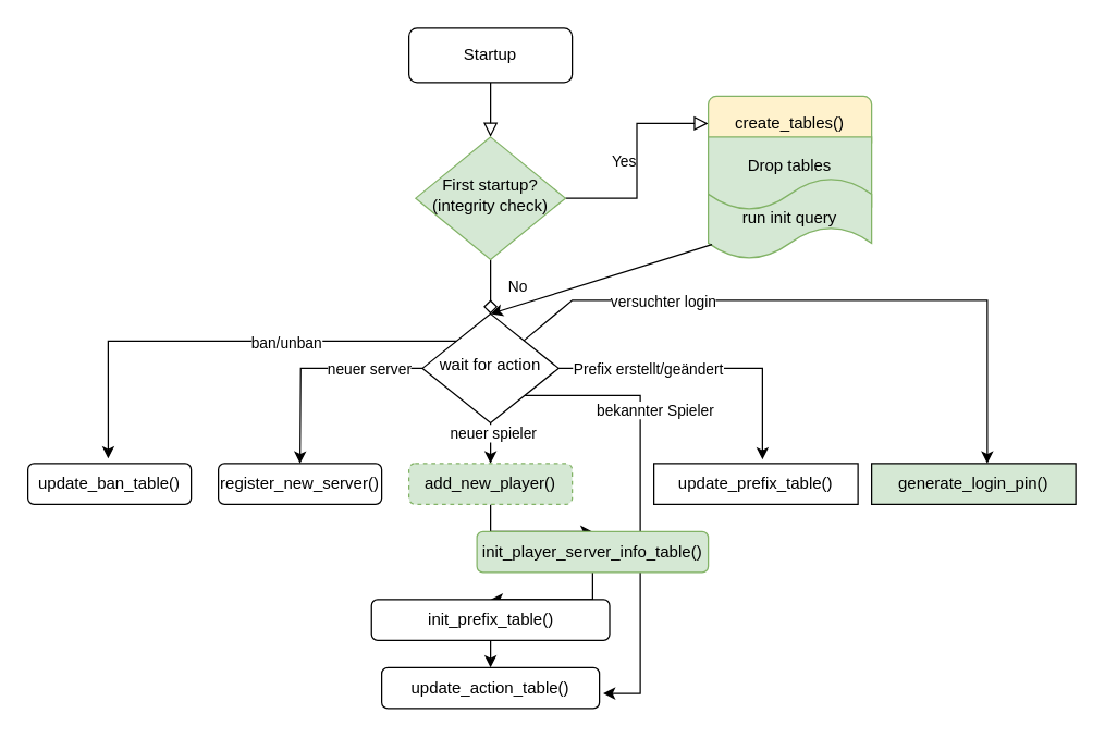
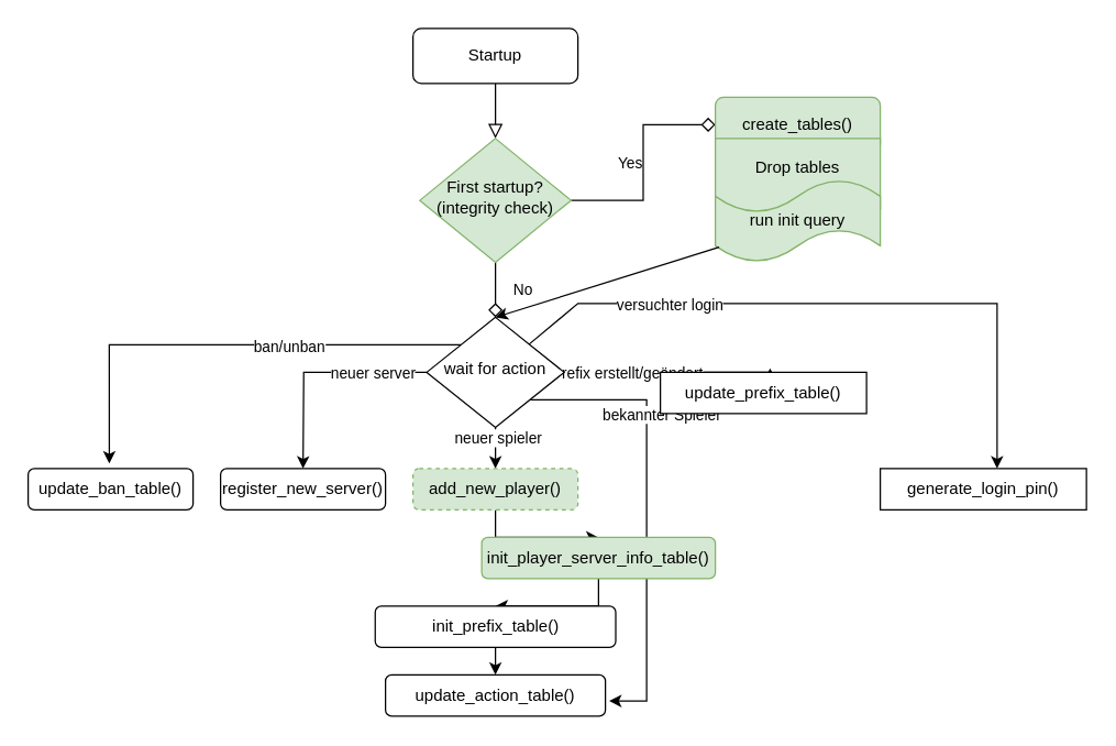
- <mxCell id="5" value="Yes" style="edgeStyle=orthogonalEdgeStyle;rounded=0;html=1;jettySize=auto;orthogonalLoop=1;fontSize=11;endArrow=block;endFill=0;endSize=8;strokeWidth=1;shadow=0;labelBackgroundColor=none;" parent="1" source="6" target="7" edge="1"><mxGeometry y="10" relative="1" as="geometry"><mxPoint as="offset" /></mxGeometry></mxCell>
+ <mxCell id="5" value="Yes" style="edgeStyle=orthogonalEdgeStyle;rounded=0;html=1;jettySize=auto;orthogonalLoop=1;fontSize=11;endArrow=diamond;endFill=0;endSize=8;strokeWidth=1;shadow=0;labelBackgroundColor=none;" parent="1" source="6" target="7" edge="1"><mxGeometry y="10" relative="1" as="geometry"><mxPoint as="offset" /></mxGeometry></mxCell>
- <mxCell id="7" value="&lt;div&gt;create_tables()&lt;/div&gt;" style="rounded=1;whiteSpace=wrap;html=1;fontSize=12;glass=0;strokeWidth=1;shadow=0;fillColor=#fff2cc;strokeColor=#82b366;" parent="1" vertex="1"><mxGeometry x="520" y="70" width="120" height="40" as="geometry" /></mxCell>
+ <mxCell id="7" value="&lt;div&gt;create_tables()&lt;/div&gt;" style="rounded=1;whiteSpace=wrap;html=1;fontSize=12;glass=0;strokeWidth=1;shadow=0;fillColor=#d5e8d4;strokeColor=#82b366;" parent="1" vertex="1"><mxGeometry x="520" y="70" width="120" height="40" as="geometry" /></mxCell>
- <mxCell id="30" value="update_prefix_table()" style="rounded=0;whiteSpace=wrap;html=1;" vertex="1" parent="1"><mxGeometry x="480" y="340" width="150" height="30" as="geometry" /></mxCell>
+ <mxCell id="30" value="update_prefix_table()" style="rounded=0;whiteSpace=wrap;html=1;" vertex="1" parent="1"><mxGeometry x="480" y="270" width="150" height="30" as="geometry" /></mxCell>
- <mxCell id="34" value="&lt;div&gt;generate_login_pin()&lt;/div&gt;" style="rounded=0;whiteSpace=wrap;html=1;fillColor=#d5e8d4;" vertex="1" parent="1"><mxGeometry x="640" y="340" width="150" height="30" as="geometry" /></mxCell>
+ <mxCell id="34" value="&lt;div&gt;generate_login_pin()&lt;/div&gt;" style="rounded=0;whiteSpace=wrap;html=1;" vertex="1" parent="1"><mxGeometry x="640" y="340" width="150" height="30" as="geometry" /></mxCell>
